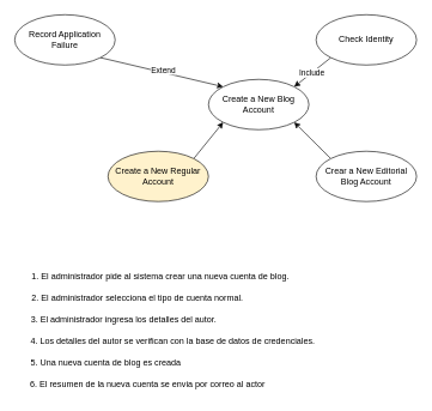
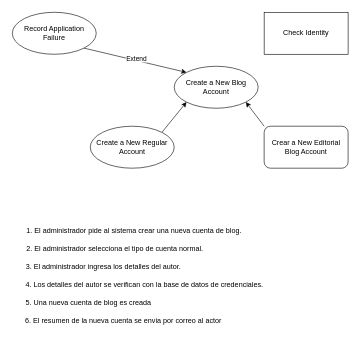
- <mxCell id="7" value="Check Identity" style="ellipse;whiteSpace=wrap;html=1;" vertex="1" parent="1"><mxGeometry x="440" y="20" width="140" height="70" as="geometry" /></mxCell>
+ <mxCell id="7" value="Check Identity" style="whiteSpace=wrap;html=1;rounded=0;" vertex="1" parent="1"><mxGeometry x="440" y="20" width="140" height="70" as="geometry" /></mxCell>
- <mxCell id="5" style="rounded=0;orthogonalLoop=1;jettySize=auto;html=1;exitX=0;exitY=1;exitDx=0;exitDy=0;entryX=1;entryY=0;entryDx=0;entryDy=0;" edge="1" parent="1" source="7" target="8"><mxGeometry relative="1" as="geometry" /></mxCell>
- <mxCell id="6" value="Include" style="edgeLabel;html=1;align=center;verticalAlign=middle;resizable=0;points=[];" vertex="1" connectable="0" parent="5"><mxGeometry x="0.048" y="-1" relative="1" as="geometry"><mxPoint as="offset" /></mxGeometry></mxCell>
- <mxCell id="10" value="Create a New Regular Account" style="ellipse;whiteSpace=wrap;html=1;fillColor=#fff2cc;" vertex="1" parent="1"><mxGeometry x="150" y="210" width="140" height="70" as="geometry" /></mxCell>
+ <mxCell id="10" value="Create a New Regular Account" style="ellipse;whiteSpace=wrap;html=1;" vertex="1" parent="1"><mxGeometry x="150" y="210" width="140" height="70" as="geometry" /></mxCell>
- <mxCell id="12" value="Crear a New Editorial Blog Account" style="ellipse;whiteSpace=wrap;html=1;" vertex="1" parent="1"><mxGeometry x="440" y="210" width="140" height="70" as="geometry" /></mxCell>
+ <mxCell id="12" value="Crear a New Editorial Blog Account" style="whiteSpace=wrap;html=1;rounded=1;" vertex="1" parent="1"><mxGeometry x="440" y="210" width="140" height="70" as="geometry" /></mxCell>
